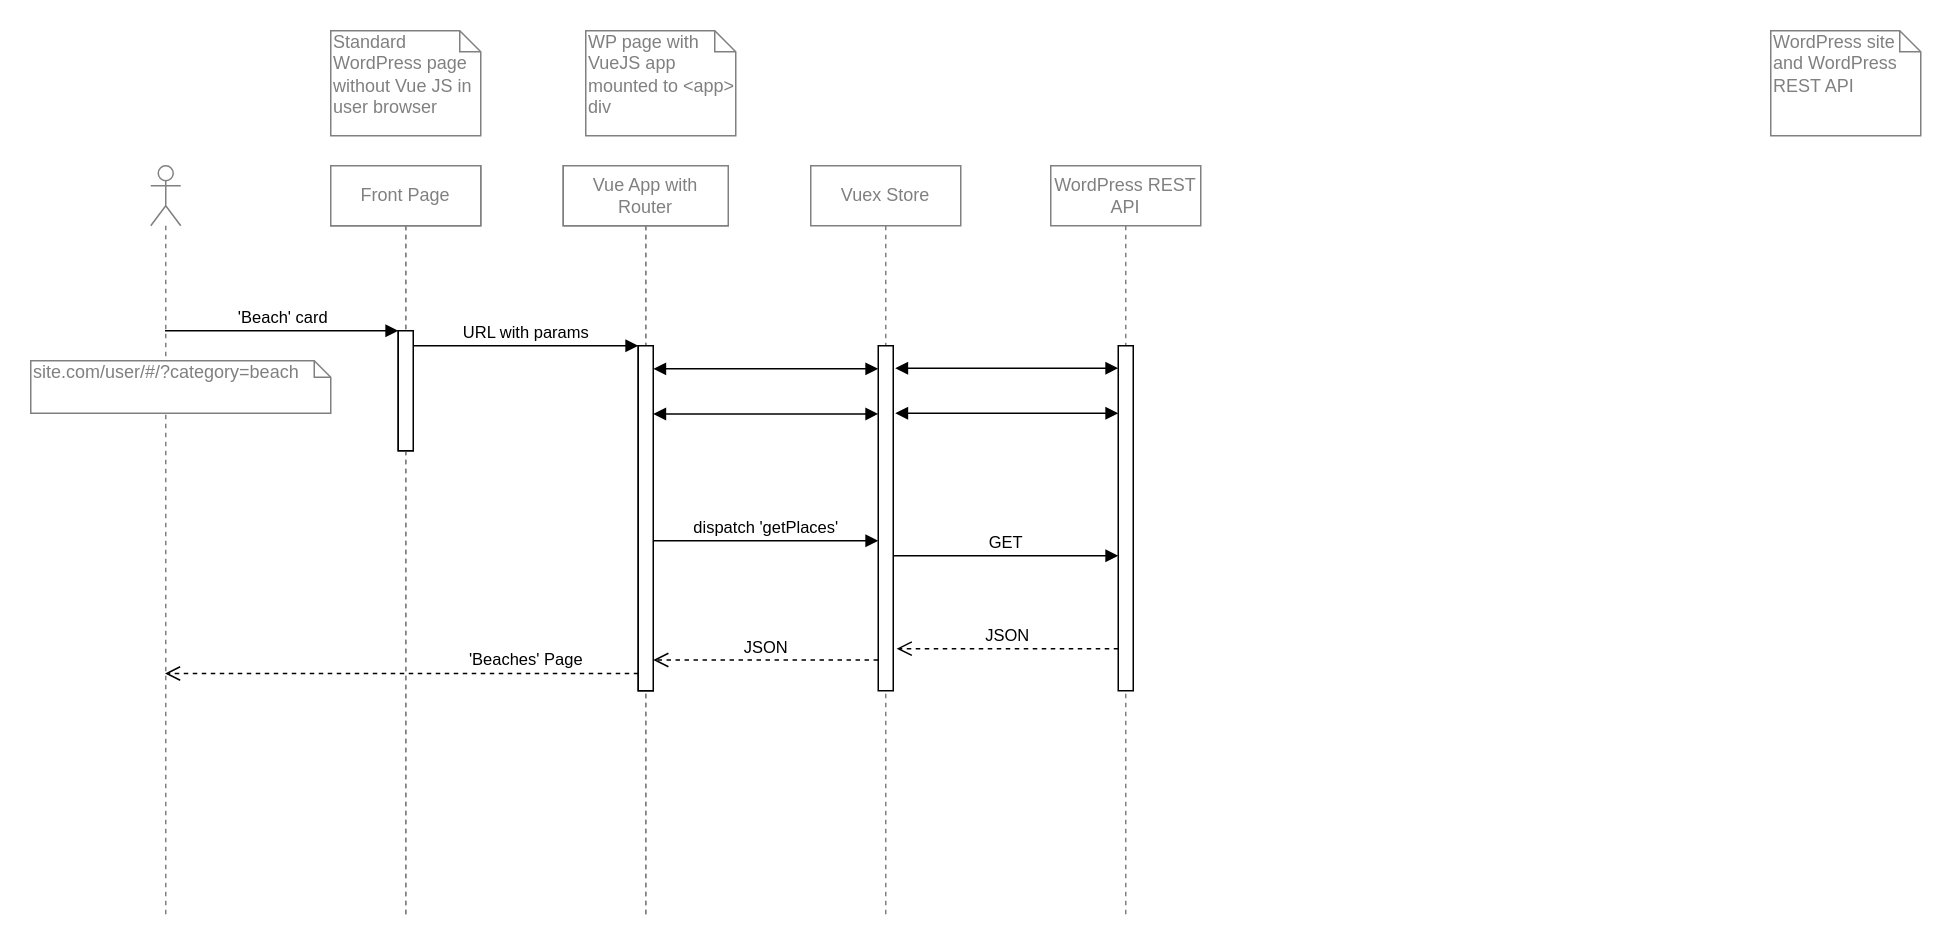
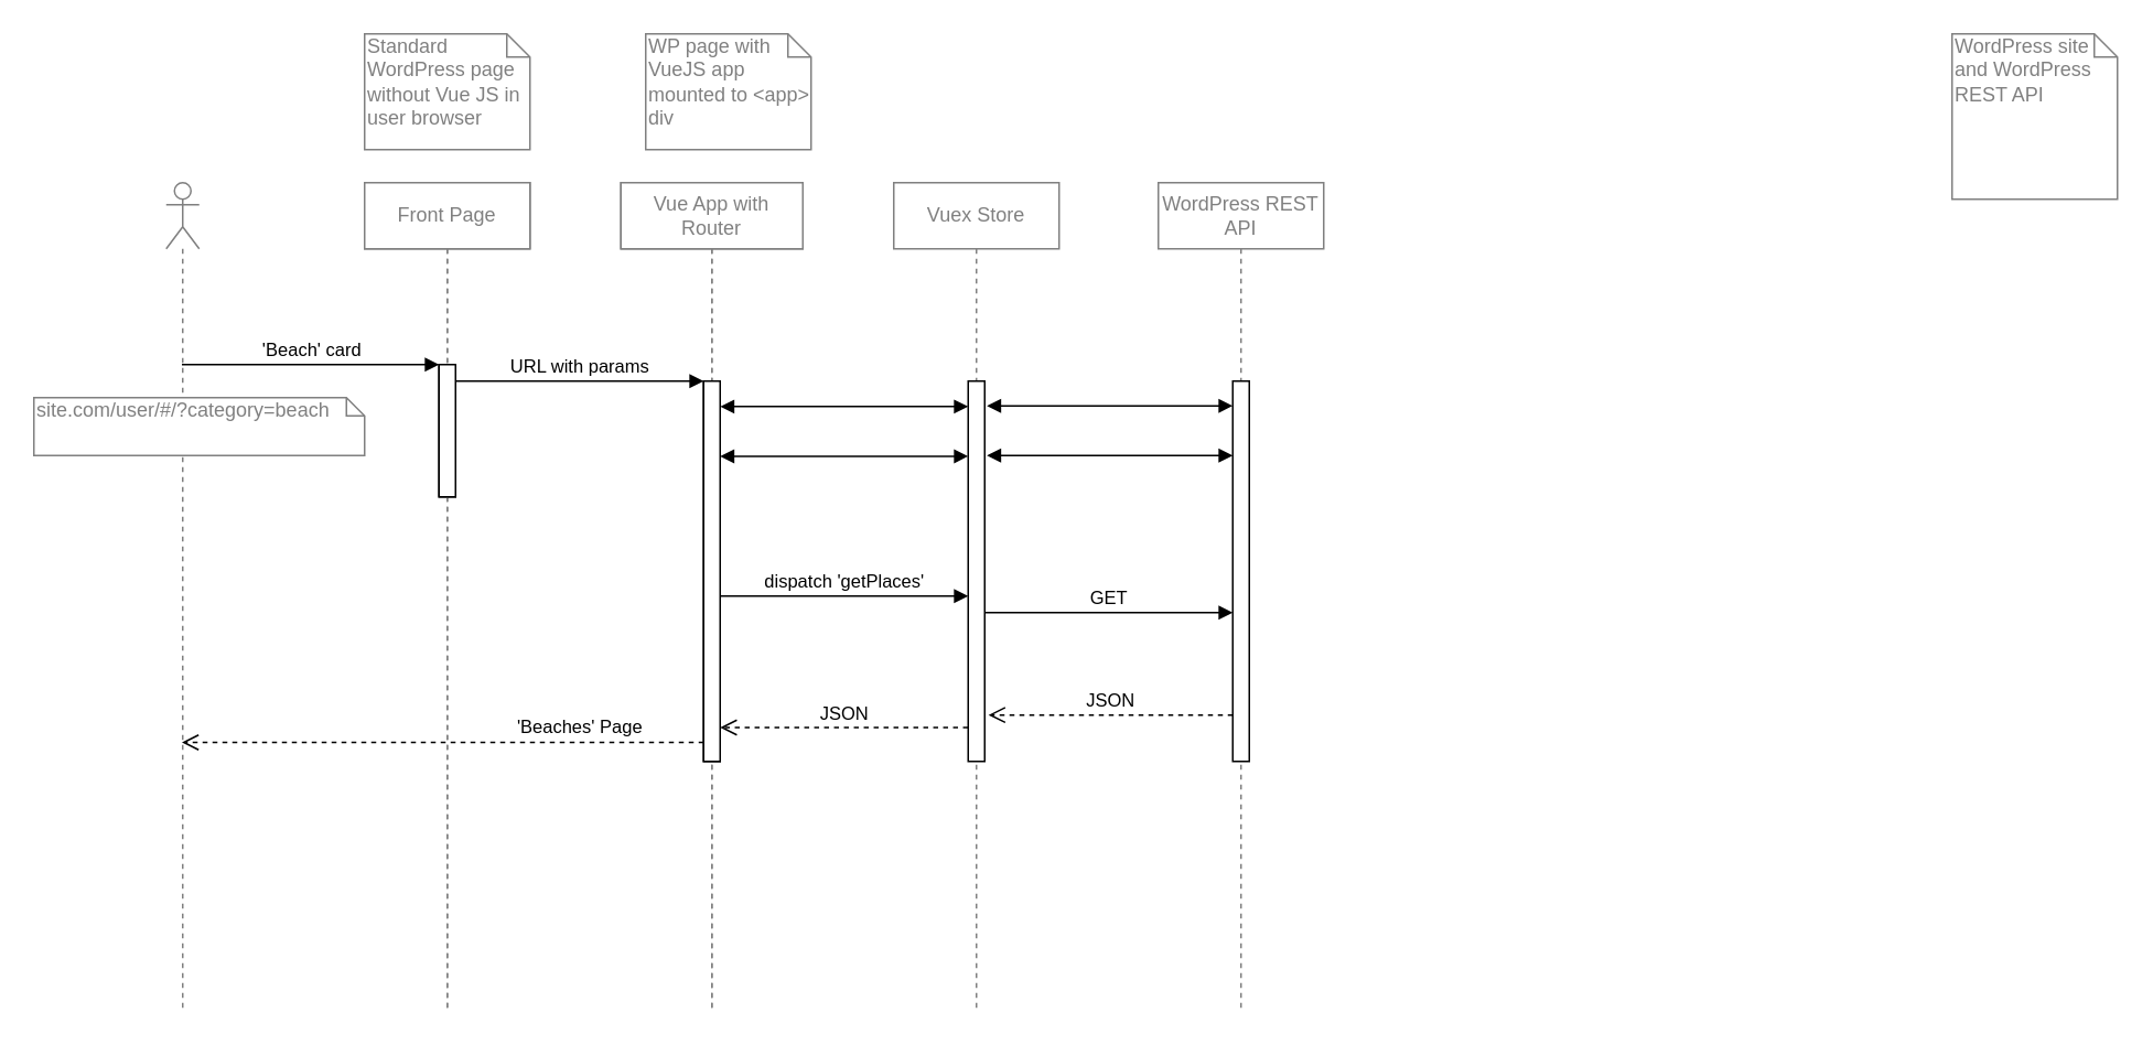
- <mxCell id="2" value="WordPress site and WordPress REST API" style="shape=note;whiteSpace=wrap;html=1;size=14;verticalAlign=top;align=left;spacingTop=-6;fontColor=#808080;strokeColor=#808080;" parent="1" vertex="1"><mxGeometry x="1180" y="20" width="100" height="70" as="geometry" /></mxCell>
+ <mxCell id="2" value="WordPress site and WordPress REST API" style="shape=note;whiteSpace=wrap;html=1;size=14;verticalAlign=top;align=left;spacingTop=-6;fontColor=#808080;strokeColor=#808080;" parent="1" vertex="1"><mxGeometry x="1180" y="20" width="100" height="100" as="geometry" /></mxCell>
